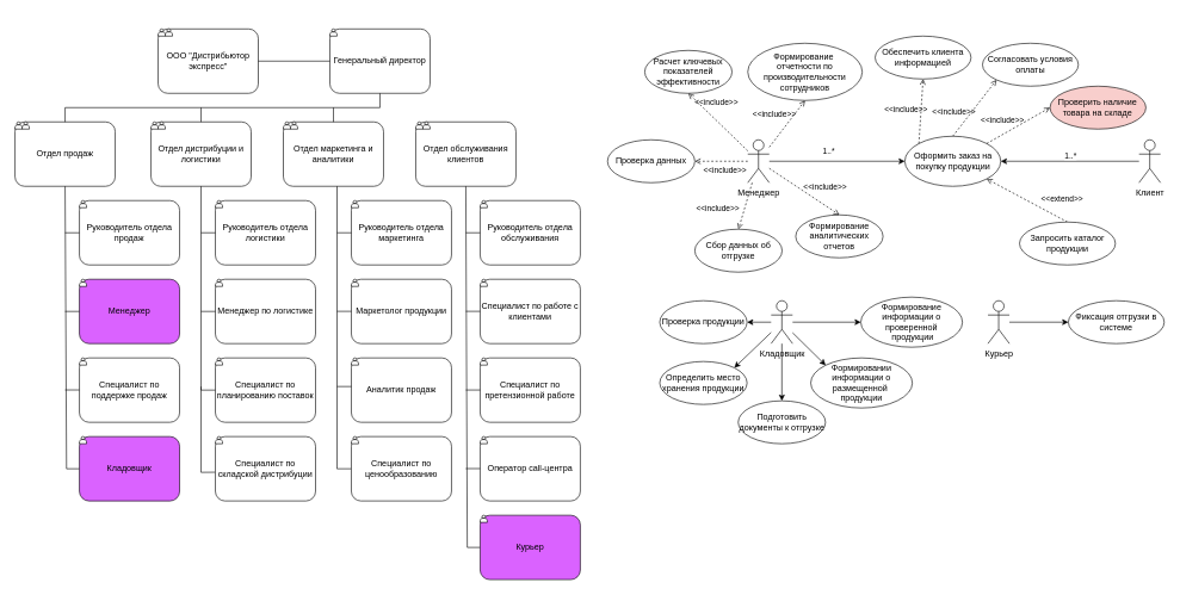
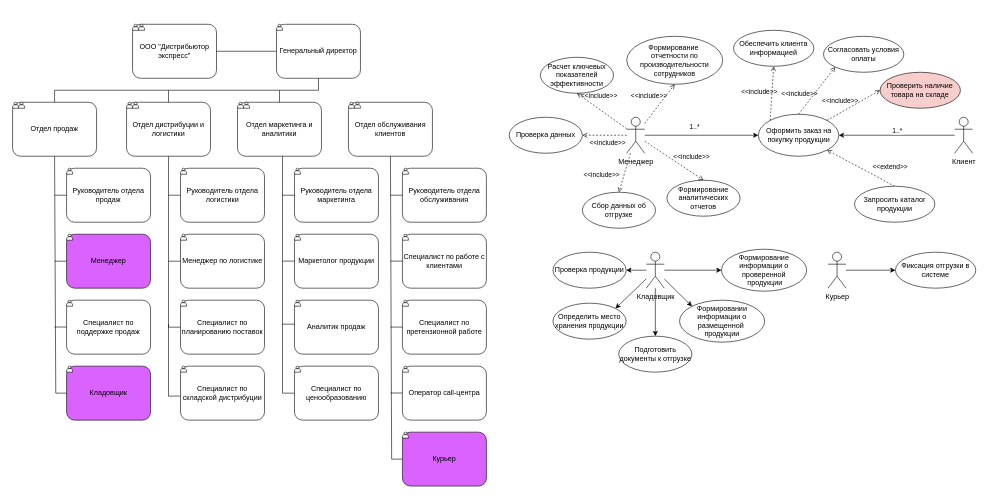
- <mxCell id="98" value="Расчет ключевых показателей эффективности" style="ellipse;whiteSpace=wrap;html=1;" vertex="1" parent="1"><mxGeometry x="900" y="70" width="122" height="60" as="geometry" /></mxCell>
+ <mxCell id="98" value="Расчет ключевых показателей эффективности" style="ellipse;whiteSpace=wrap;html=1;" vertex="1" parent="1"><mxGeometry x="900" y="95" width="122" height="60" as="geometry" /></mxCell>
